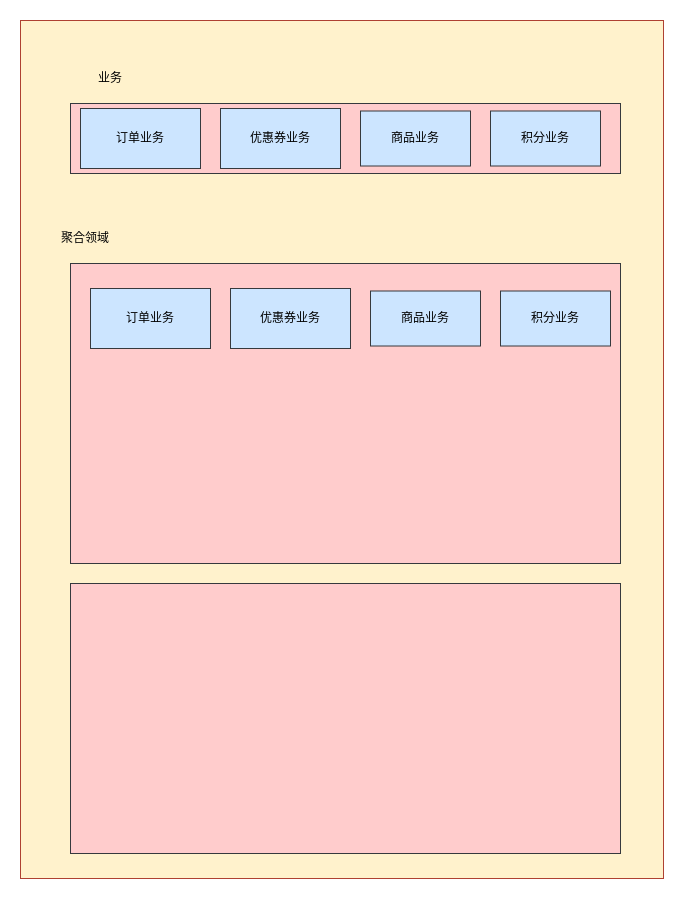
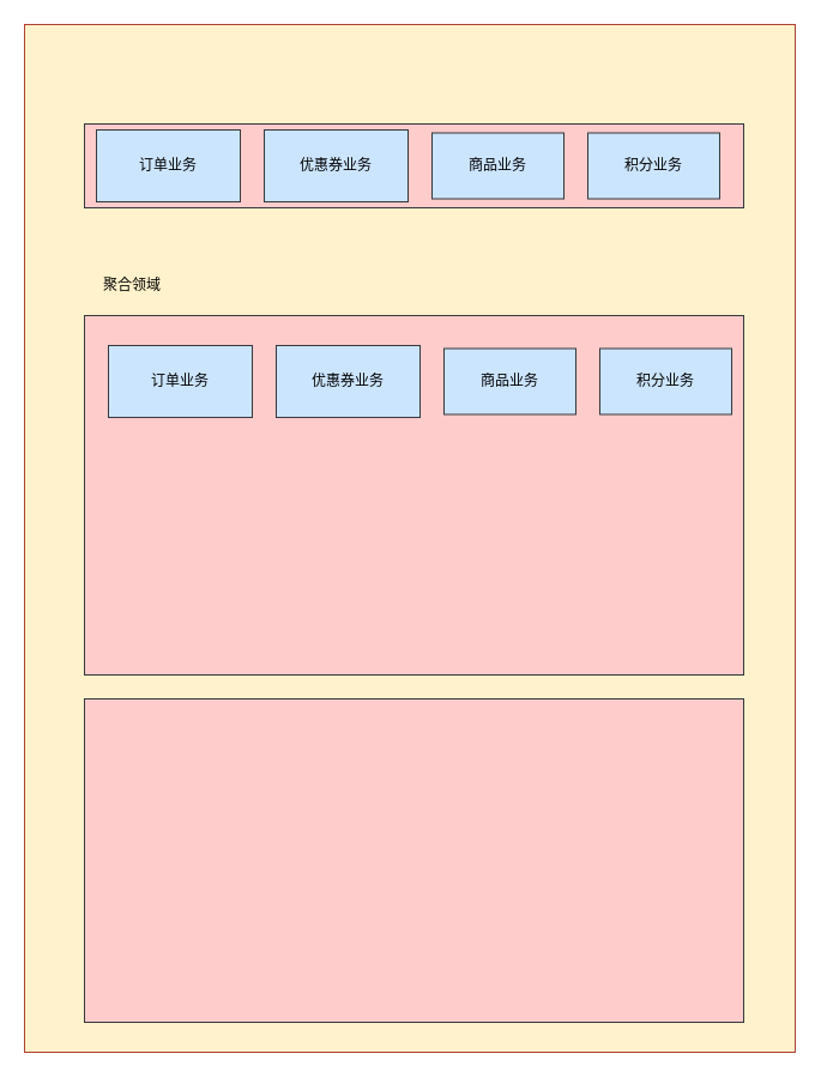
- <mxCell id="8" value="业务" style="text;html=1;align=center;verticalAlign=middle;whiteSpace=wrap;rounded=0;" vertex="1" parent="1"><mxGeometry x="80" y="63" width="60" height="30" as="geometry" /></mxCell>
- <mxCell id="14" value="聚合领域" style="text;html=1;align=center;verticalAlign=middle;whiteSpace=wrap;rounded=0;" vertex="1" parent="1"><mxGeometry x="55" y="223" width="60" height="30" as="geometry" /></mxCell>
+ <mxCell id="14" value="聚合领域" style="text;html=1;align=center;verticalAlign=middle;whiteSpace=wrap;rounded=0;" vertex="1" parent="1"><mxGeometry x="80" y="223" width="60" height="30" as="geometry" /></mxCell>
